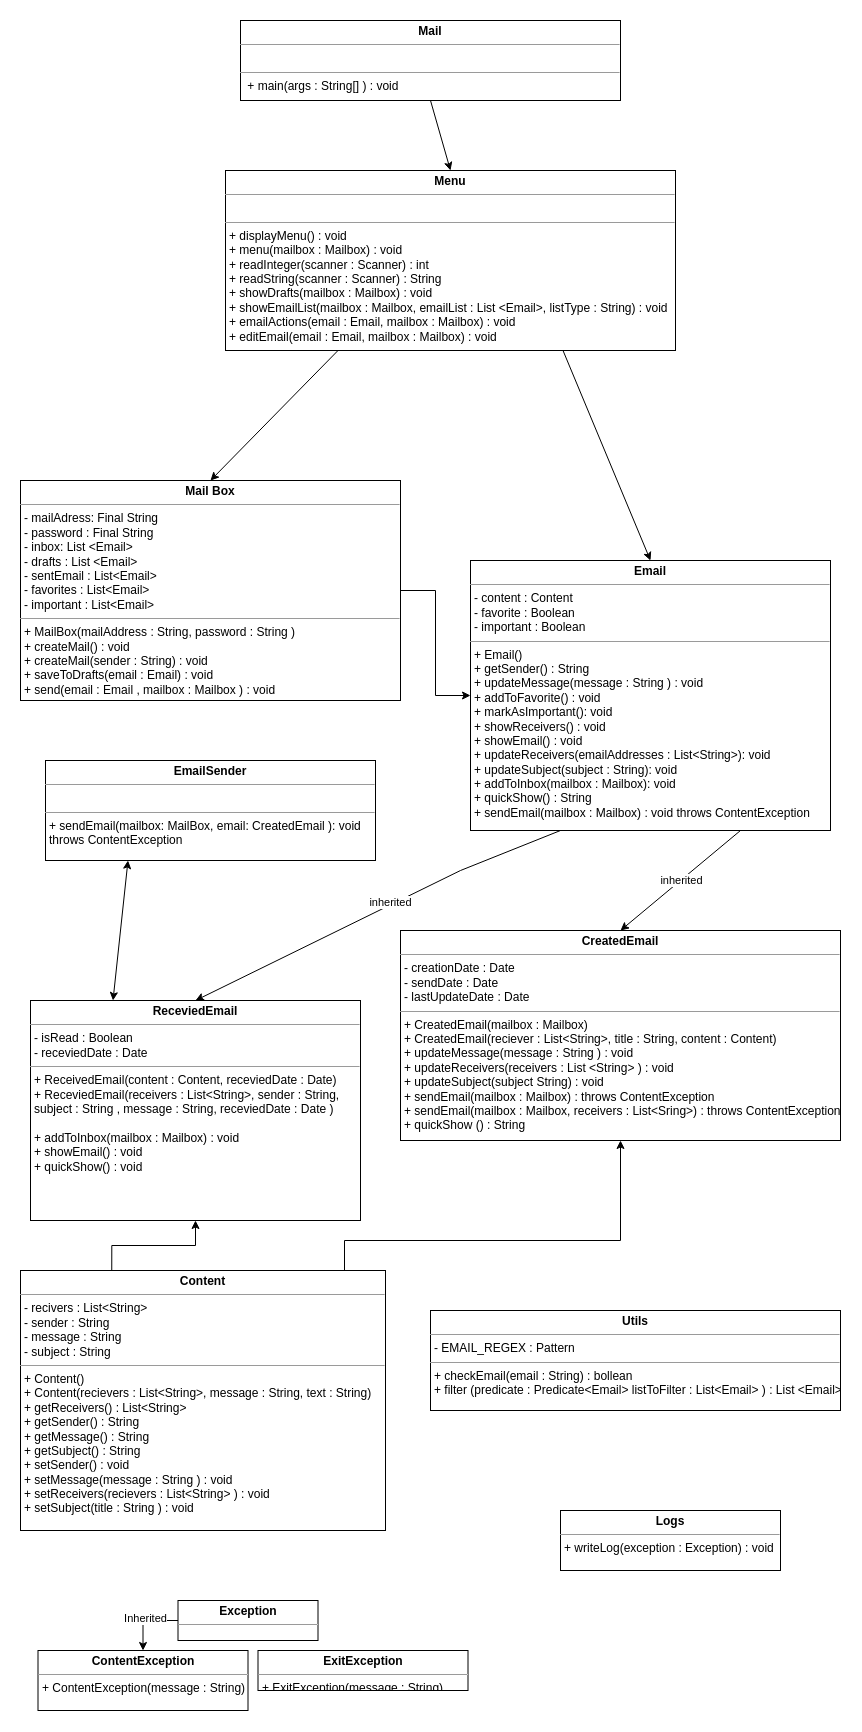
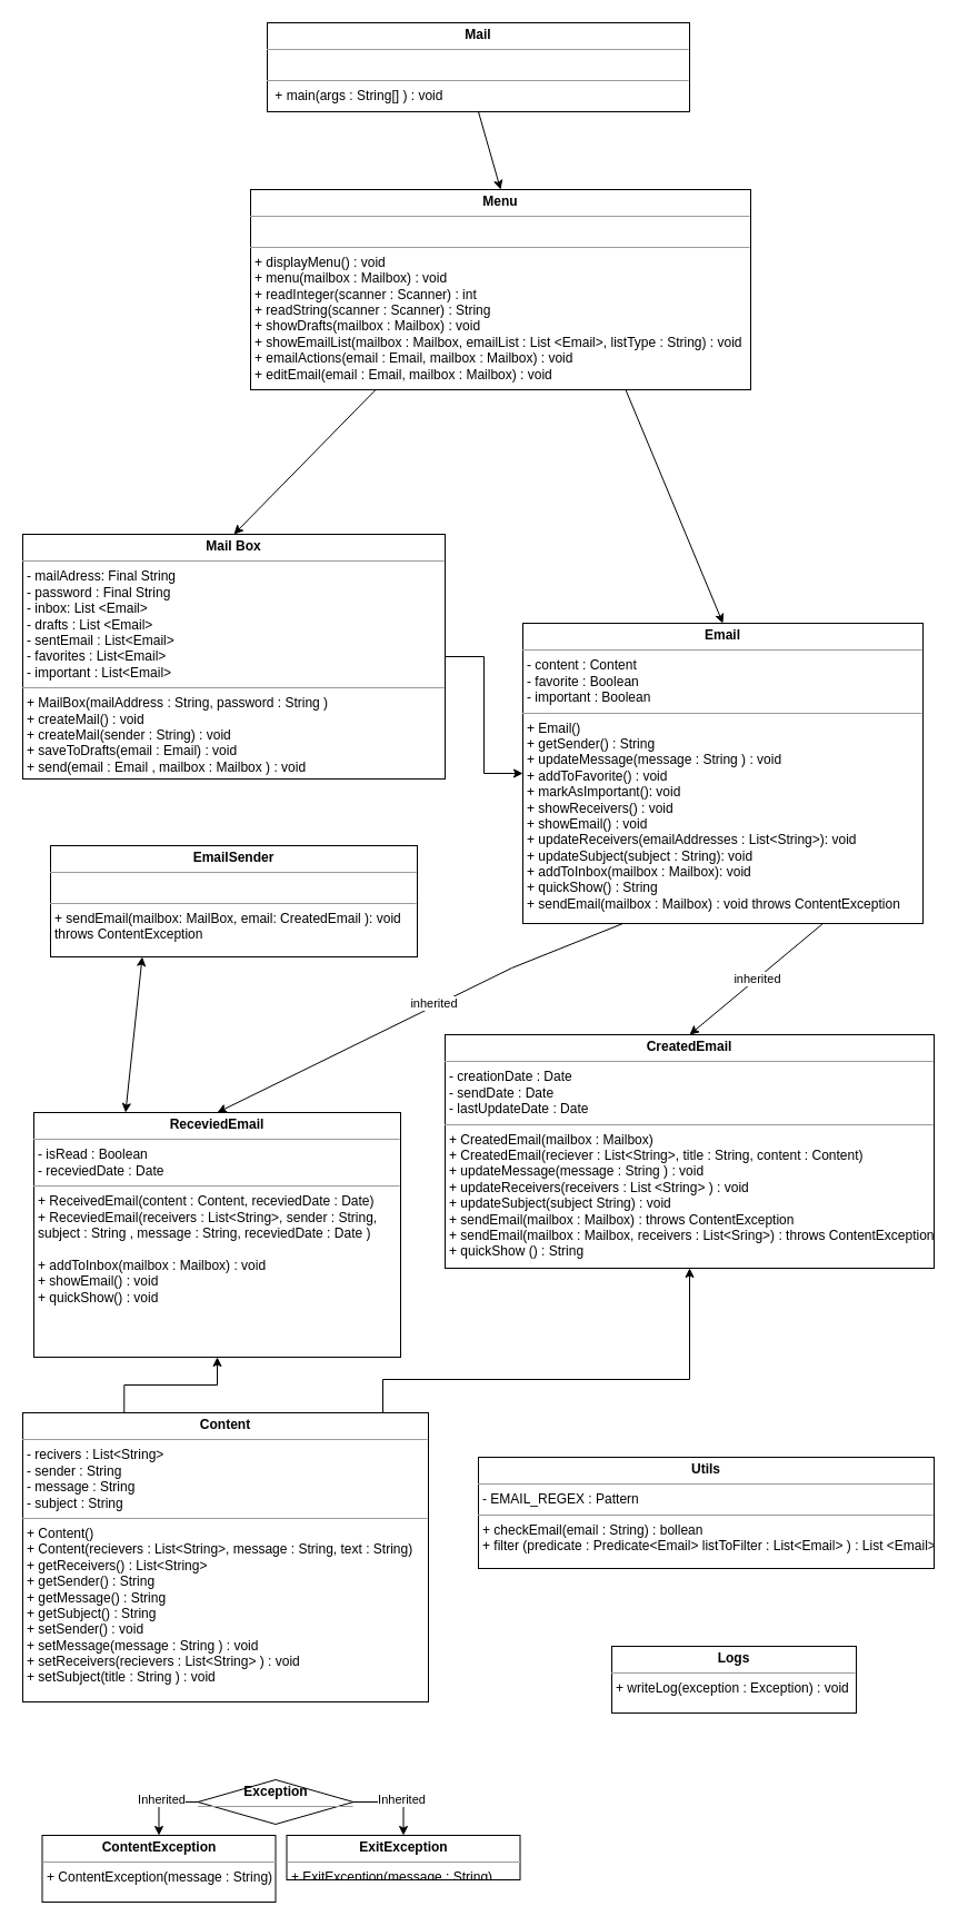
- <mxCell id="21" value="&lt;p style=&quot;margin:0px;margin-top:4px;text-align:center;&quot;&gt;&lt;b&gt;Logs&lt;/b&gt;&lt;br&gt;&lt;/p&gt;&lt;hr size=&quot;1&quot;&gt;&lt;p style=&quot;margin:0px;margin-left:4px;&quot;&gt;&lt;span style=&quot;background-color: initial;&quot;&gt;+&amp;nbsp;&lt;/span&gt;writeLog&lt;span style=&quot;background-color: initial;&quot;&gt;(exception&amp;nbsp;: Exception) : void&lt;/span&gt;&lt;/p&gt;" style="verticalAlign=top;align=left;overflow=fill;fontSize=12;fontFamily=Helvetica;html=1;rounded=0;shadow=0;comic=0;labelBackgroundColor=none;strokeWidth=1" parent="1" vertex="1"><mxGeometry x="560" y="1510" width="220" height="60" as="geometry" /></mxCell>
+ <mxCell id="21" value="&lt;p style=&quot;margin:0px;margin-top:4px;text-align:center;&quot;&gt;&lt;b&gt;Logs&lt;/b&gt;&lt;br&gt;&lt;/p&gt;&lt;hr size=&quot;1&quot;&gt;&lt;p style=&quot;margin:0px;margin-left:4px;&quot;&gt;&lt;span style=&quot;background-color: initial;&quot;&gt;+&amp;nbsp;&lt;/span&gt;writeLog&lt;span style=&quot;background-color: initial;&quot;&gt;(exception&amp;nbsp;: Exception) : void&lt;/span&gt;&lt;/p&gt;" style="verticalAlign=top;align=left;overflow=fill;fontSize=12;fontFamily=Helvetica;html=1;rounded=0;shadow=0;comic=0;labelBackgroundColor=none;strokeWidth=1" parent="1" vertex="1"><mxGeometry x="550" y="1480" width="220" height="60" as="geometry" /></mxCell>
- <mxCell id="20" value="&lt;p style=&quot;margin:0px;margin-top:4px;text-align:center;&quot;&gt;&lt;b&gt;Exception&lt;/b&gt;&lt;br&gt;&lt;/p&gt;&lt;hr size=&quot;1&quot;&gt;&lt;p style=&quot;margin:0px;margin-left:4px;&quot;&gt;&lt;br&gt;&lt;/p&gt;" style="verticalAlign=top;align=left;overflow=fill;fontSize=12;fontFamily=Helvetica;html=1;rounded=0;shadow=0;comic=0;labelBackgroundColor=none;strokeWidth=1" parent="1" vertex="1"><mxGeometry x="177.5" y="1600" width="140" height="40" as="geometry" /></mxCell>
+ <mxCell id="20" value="&lt;p style=&quot;margin:0px;margin-top:4px;text-align:center;&quot;&gt;&lt;b&gt;Exception&lt;/b&gt;&lt;br&gt;&lt;/p&gt;&lt;hr size=&quot;1&quot;&gt;&lt;p style=&quot;margin:0px;margin-left:4px;&quot;&gt;&lt;br&gt;&lt;/p&gt;" style="rhombus;verticalAlign=top;align=left;overflow=fill;fontSize=12;fontFamily=Helvetica;html=1;shadow=0;comic=0;labelBackgroundColor=none;strokeWidth=1;" parent="1" vertex="1"><mxGeometry x="177.5" y="1600" width="140" height="40" as="geometry" /></mxCell>
+ <mxCell id="16" style="edgeStyle=orthogonalEdgeStyle;rounded=0;orthogonalLoop=1;jettySize=auto;html=1;exitX=1;exitY=0.5;exitDx=0;exitDy=0;" parent="1" source="20" target="15" edge="1"><mxGeometry relative="1" as="geometry" /></mxCell>
+ <mxCell id="17" value="Inherited" style="edgeLabel;html=1;align=center;verticalAlign=middle;resizable=0;points=[];" parent="16" vertex="1" connectable="0"><mxGeometry x="0.158" y="3" relative="1" as="geometry"><mxPoint as="offset" /></mxGeometry></mxCell>
